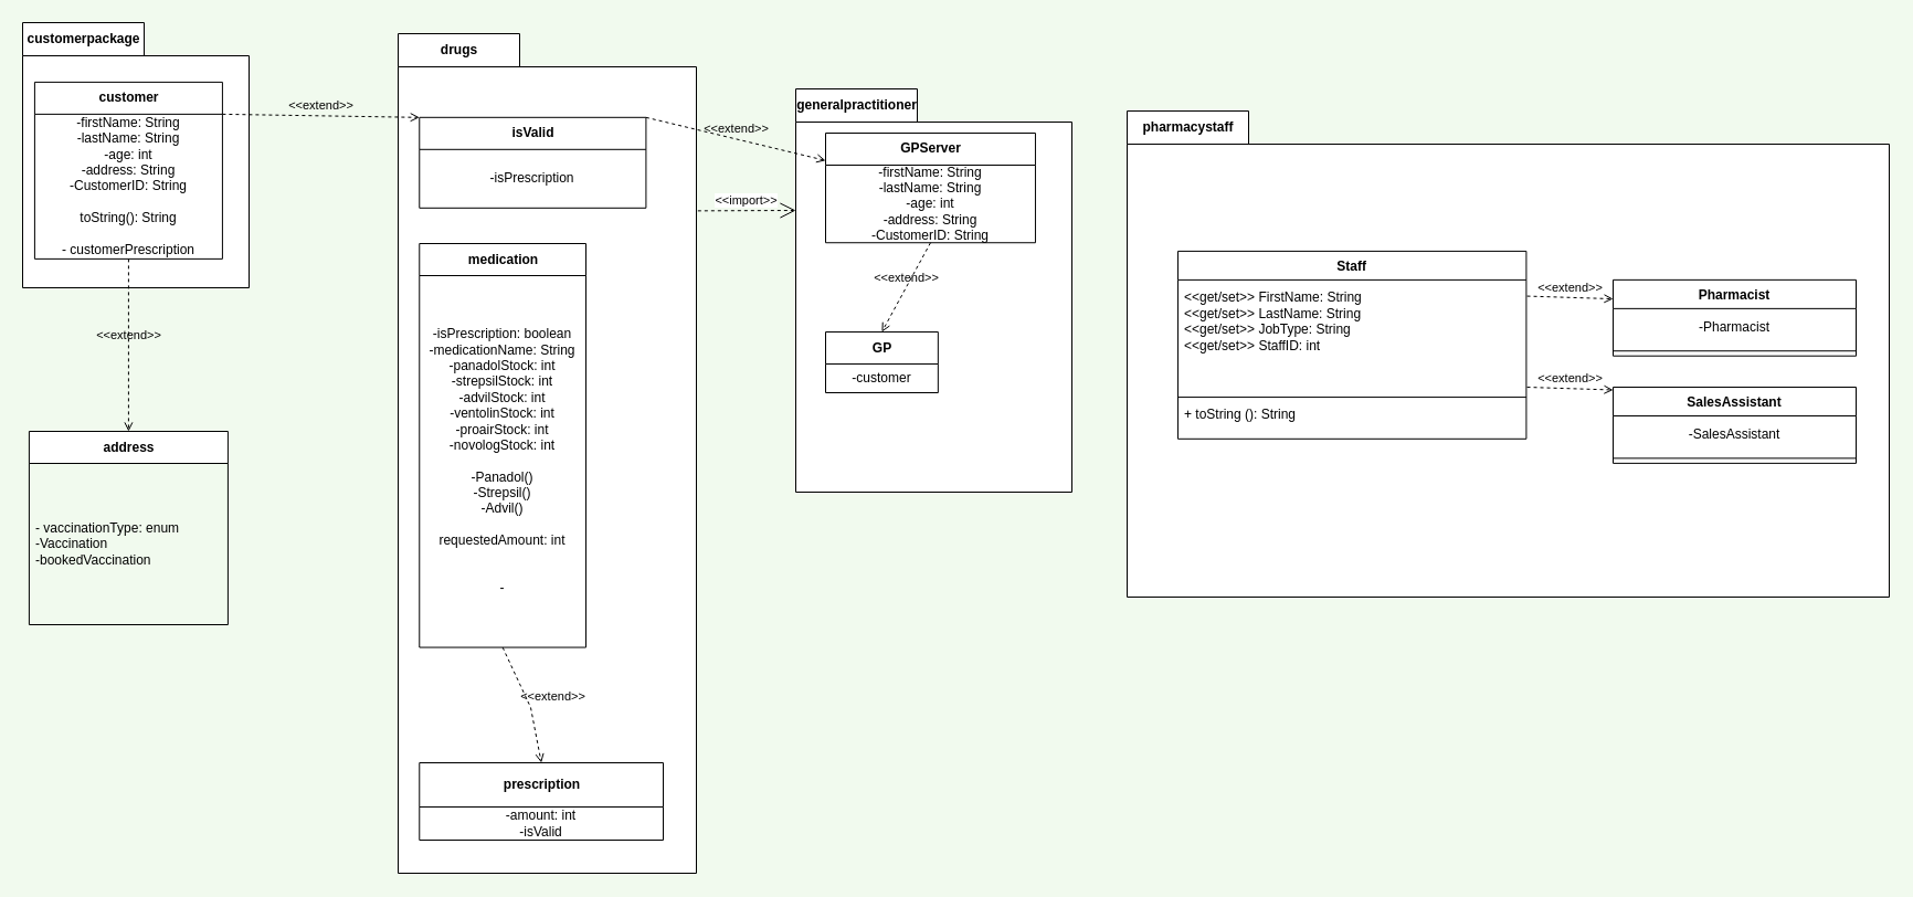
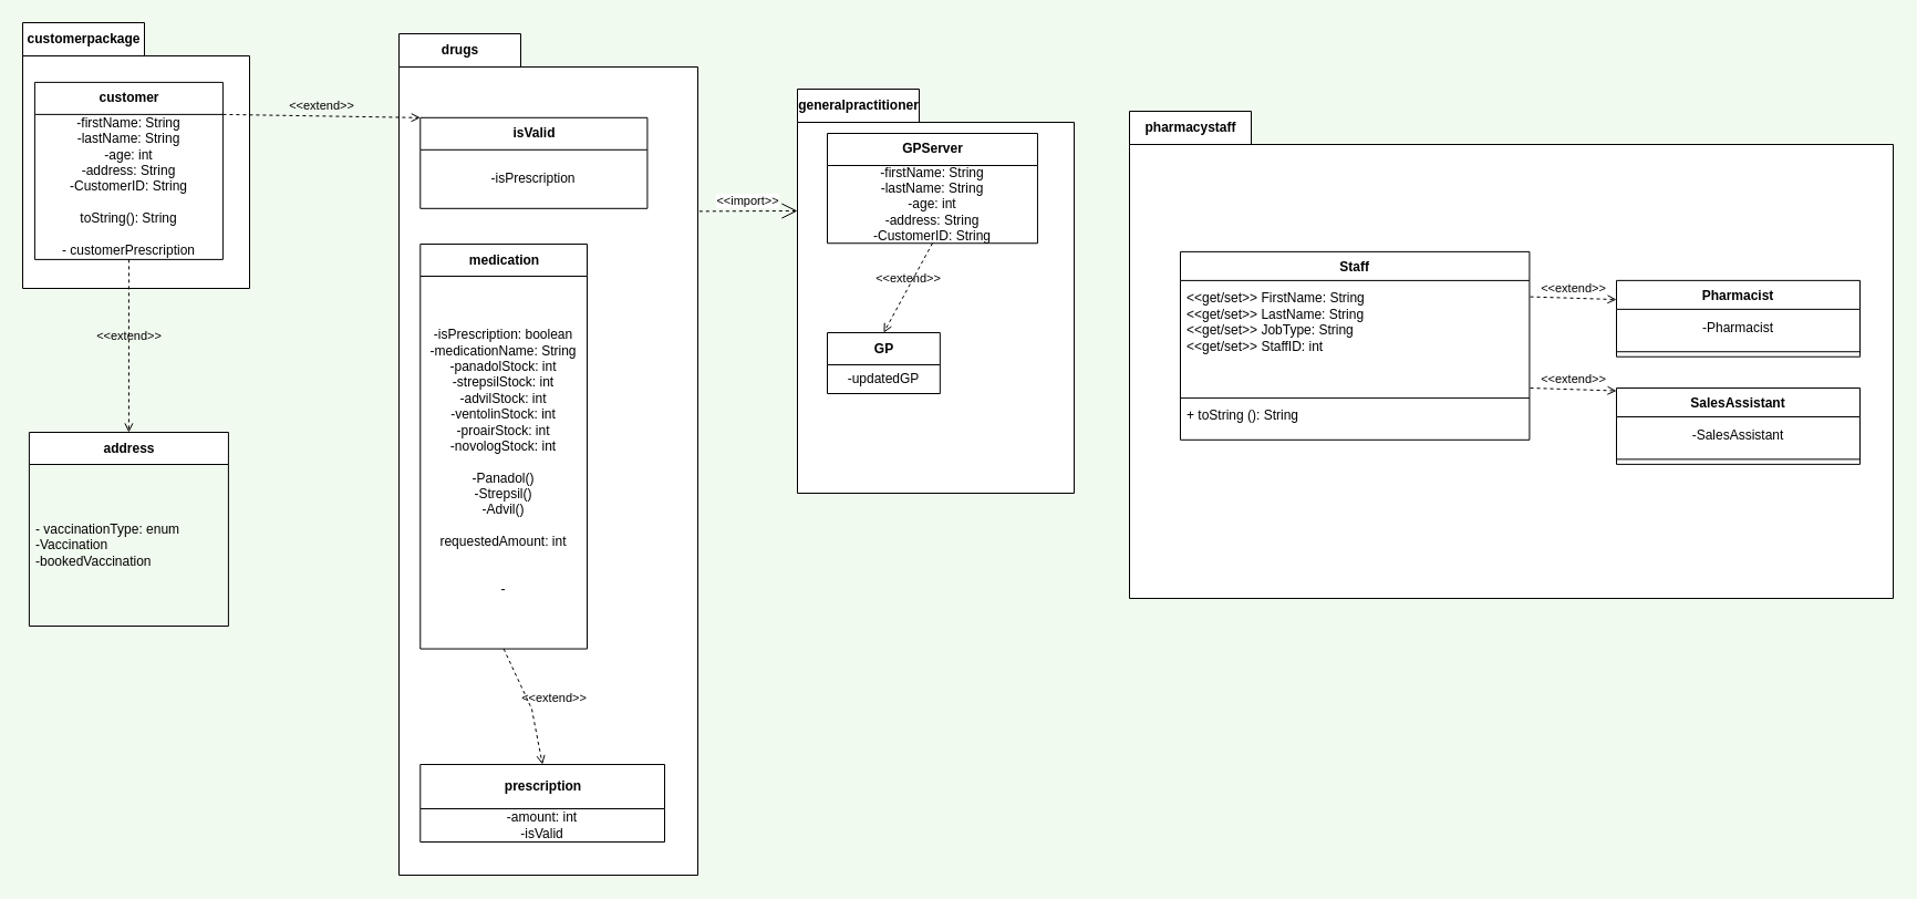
- <mxCell id="37" value="&amp;lt;&amp;lt;extend&amp;gt;&amp;gt;" style="html=1;verticalAlign=bottom;labelBackgroundColor=none;endArrow=open;endFill=0;dashed=1;rounded=0;exitX=1;exitY=0;exitDx=0;exitDy=0;entryX=0;entryY=0.25;entryDx=0;entryDy=0;" edge="1" parent="1" source="15" target="8"><mxGeometry width="160" relative="1" as="geometry"><mxPoint x="263.711" y="127.89" as="sourcePoint" /><mxPoint x="700" y="110" as="targetPoint" /><Array as="points" /></mxGeometry></mxCell>
- <mxCell id="11" value="-customer" style="text;html=1;strokeColor=none;fillColor=none;align=center;verticalAlign=middle;whiteSpace=wrap;rounded=0;" vertex="1" parent="10"><mxGeometry y="29" width="101.852" height="26.011" as="geometry" /></mxCell>
+ <mxCell id="11" value="-updatedGP" style="text;html=1;strokeColor=none;fillColor=none;align=center;verticalAlign=middle;whiteSpace=wrap;rounded=0;" vertex="1" parent="10"><mxGeometry y="29" width="101.852" height="26.011" as="geometry" /></mxCell>
